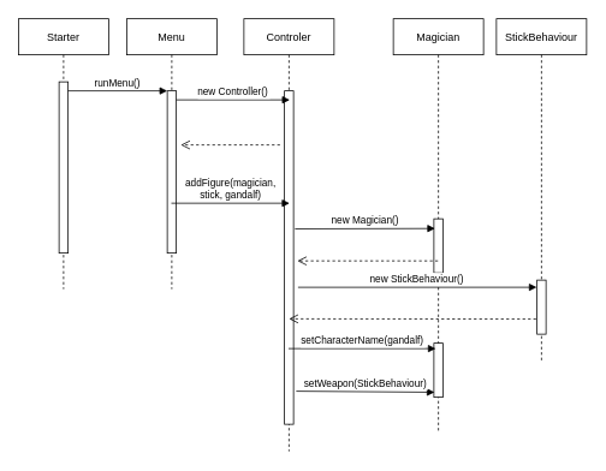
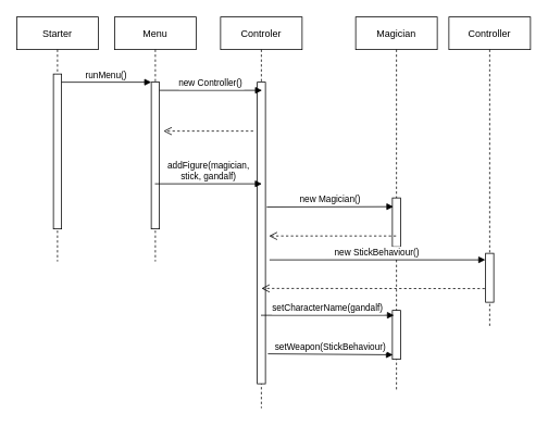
- <mxCell id="11" value="StickBehaviour" style="shape=umlLifeline;perimeter=lifelinePerimeter;container=1;collapsible=0;recursiveResize=0;rounded=0;shadow=0;strokeWidth=1;" vertex="1" parent="1"><mxGeometry x="550" y="20" width="100" height="380" as="geometry" /></mxCell>
+ <mxCell id="11" value="Controller" style="shape=umlLifeline;perimeter=lifelinePerimeter;container=1;collapsible=0;recursiveResize=0;rounded=0;shadow=0;strokeWidth=1;" vertex="1" parent="1"><mxGeometry x="550" y="20" width="100" height="380" as="geometry" /></mxCell>
